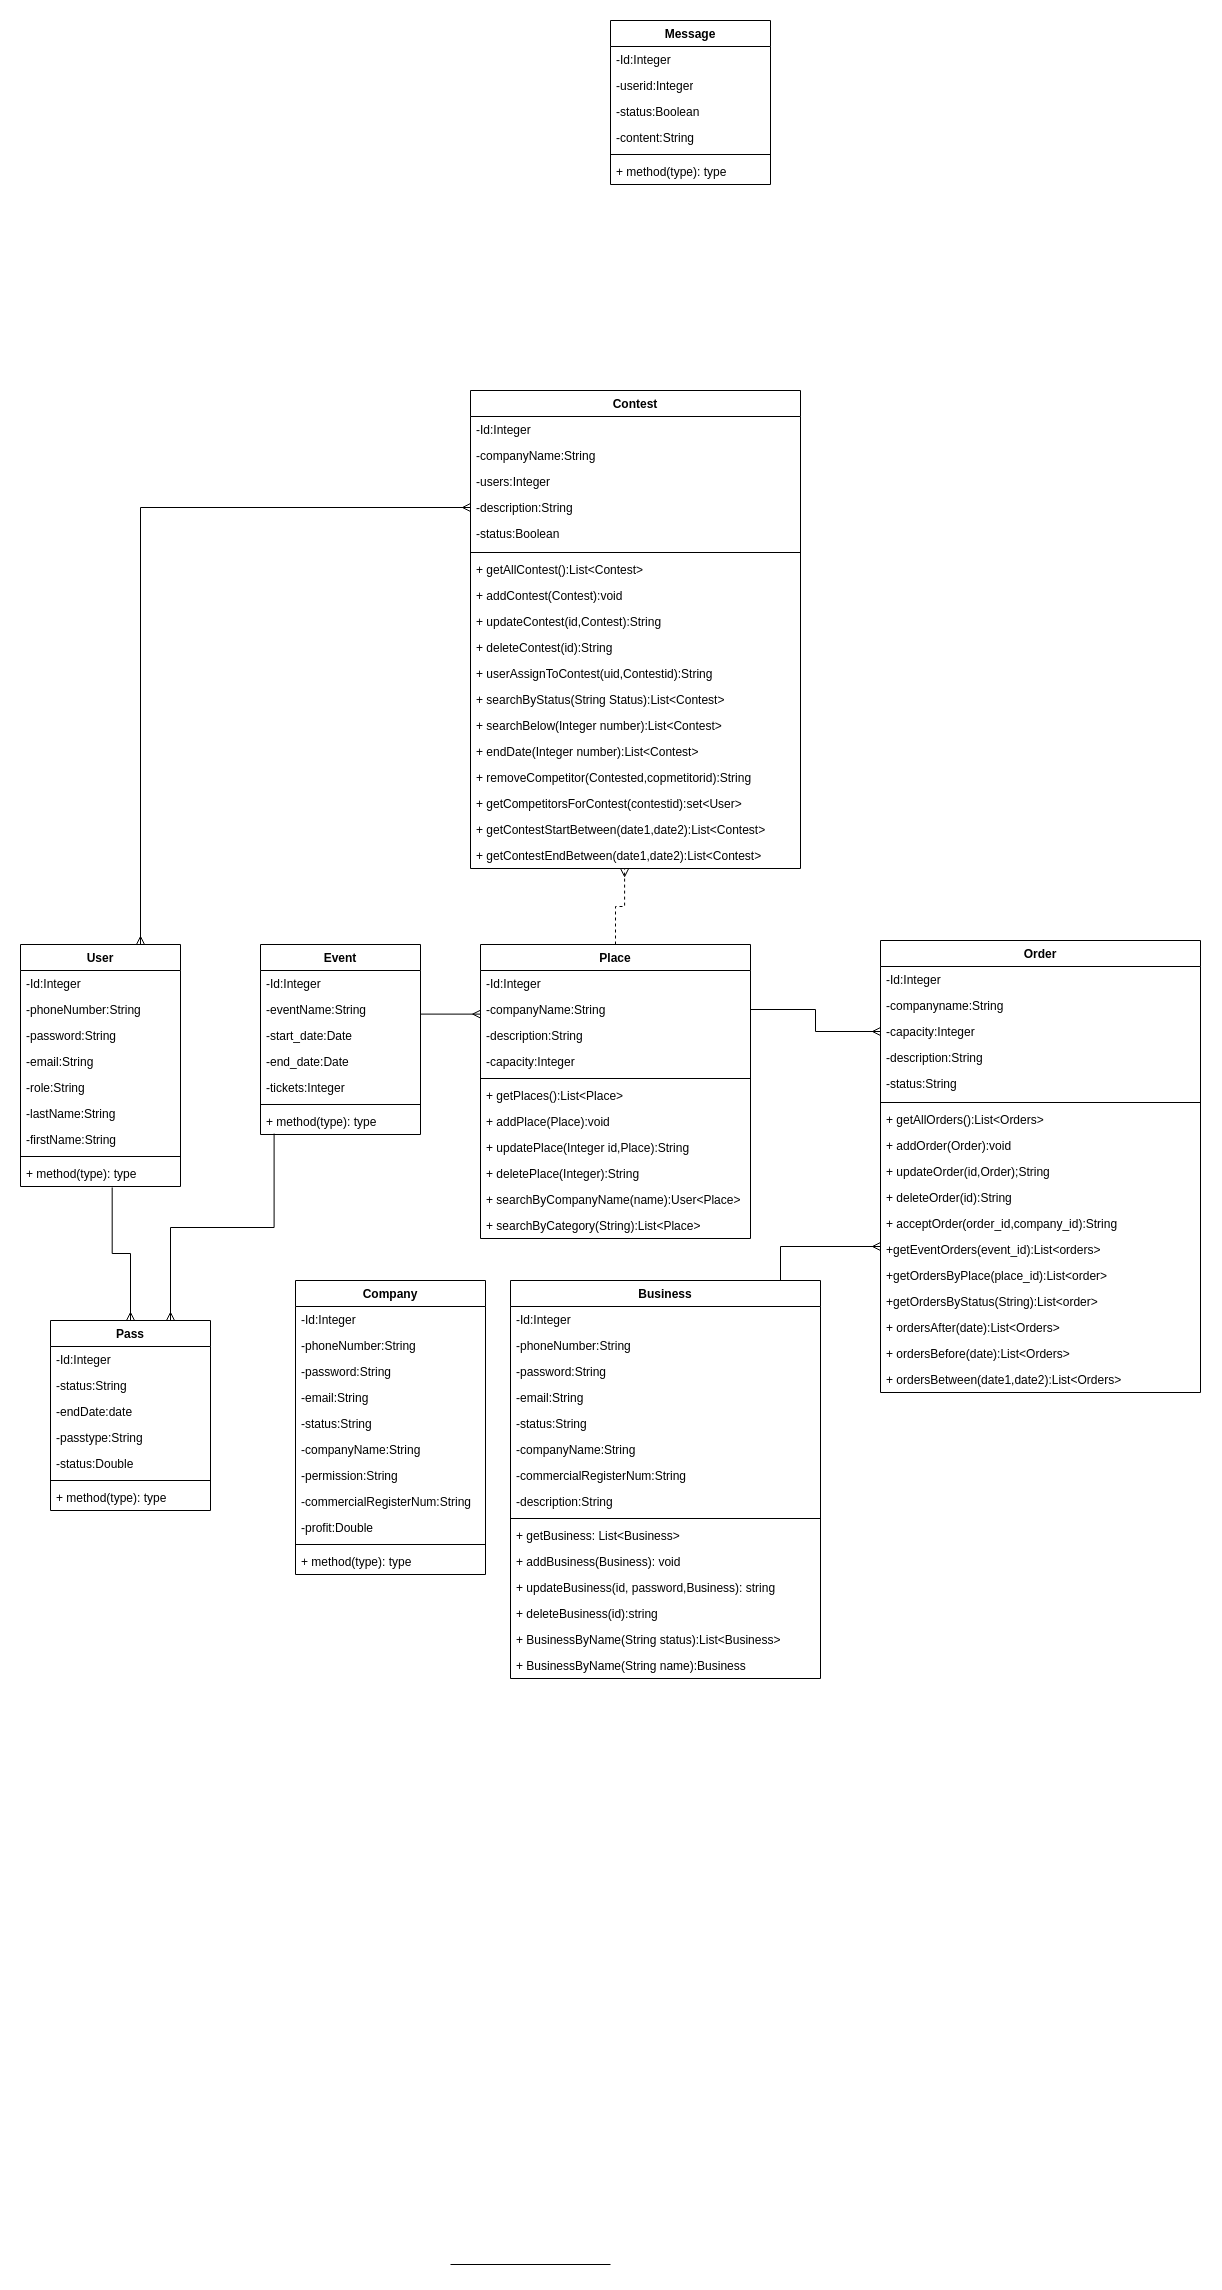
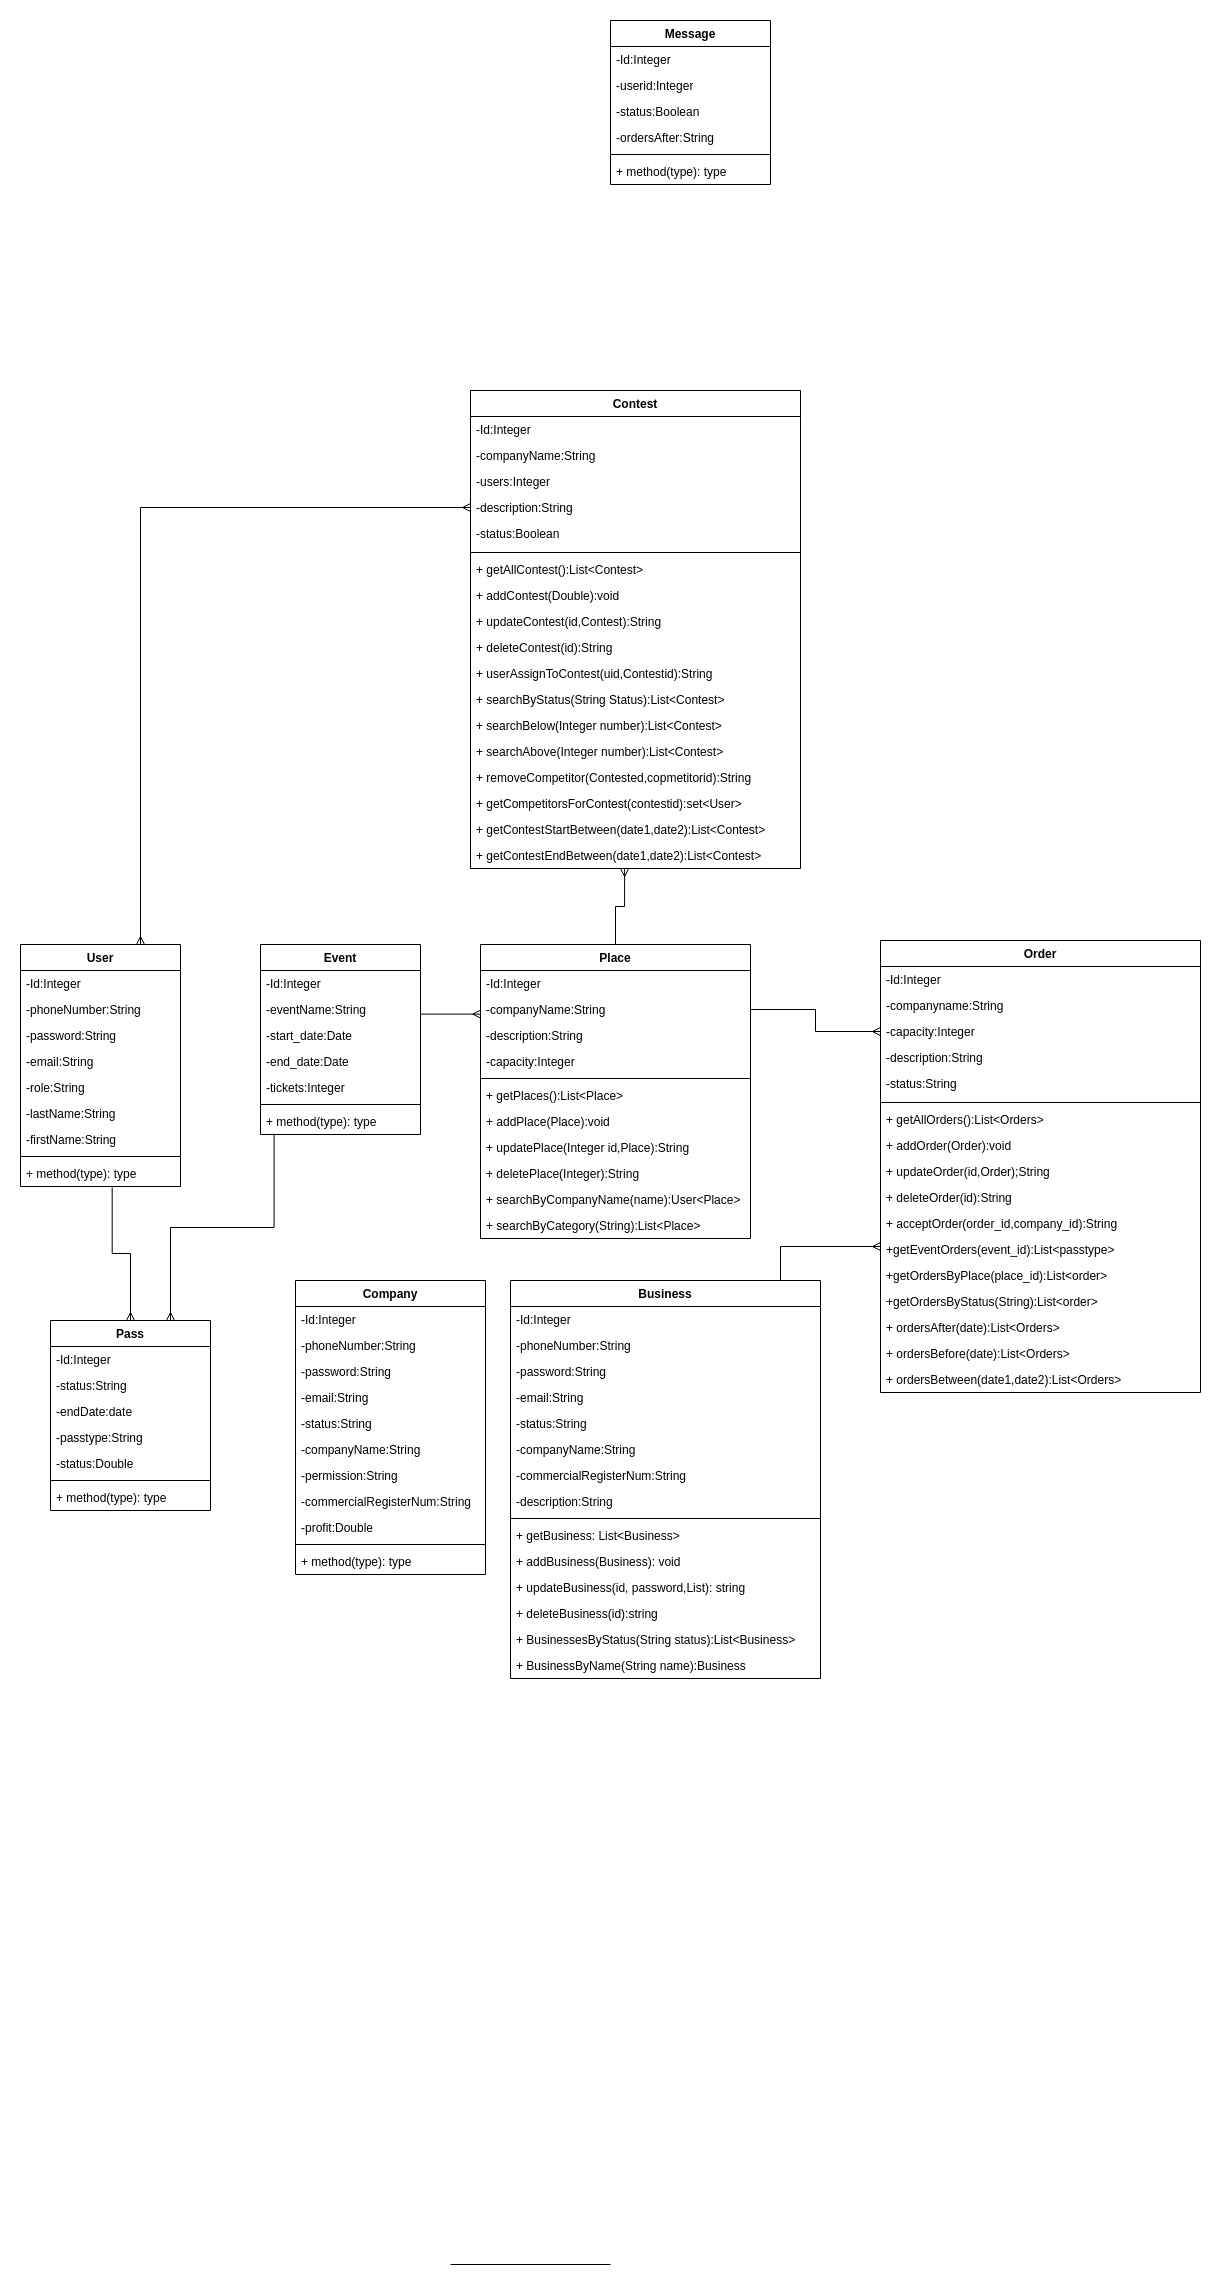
- <mxCell id="83" value="-content:String" style="text;strokeColor=none;fillColor=none;align=left;verticalAlign=top;spacingLeft=4;spacingRight=4;overflow=hidden;rotatable=0;points=[[0,0.5],[1,0.5]];portConstraint=eastwest;whiteSpace=wrap;html=1;" parent="79" vertex="1"><mxGeometry y="104" width="160" height="26" as="geometry" /></mxCell>
+ <mxCell id="83" value="-ordersAfter:String" style="text;strokeColor=none;fillColor=none;align=left;verticalAlign=top;spacingLeft=4;spacingRight=4;overflow=hidden;rotatable=0;points=[[0,0.5],[1,0.5]];portConstraint=eastwest;whiteSpace=wrap;html=1;" parent="79" vertex="1"><mxGeometry y="104" width="160" height="26" as="geometry" /></mxCell>
- <mxCell id="67" value="+ addContest(Contest):void" style="text;strokeColor=none;fillColor=none;align=left;verticalAlign=top;spacingLeft=4;spacingRight=4;overflow=hidden;rotatable=0;points=[[0,0.5],[1,0.5]];portConstraint=eastwest;whiteSpace=wrap;html=1;" vertex="1" parent="59"><mxGeometry y="192" width="330" height="26" as="geometry" /></mxCell>
+ <mxCell id="67" value="+ addContest(Double):void" style="text;strokeColor=none;fillColor=none;align=left;verticalAlign=top;spacingLeft=4;spacingRight=4;overflow=hidden;rotatable=0;points=[[0,0.5],[1,0.5]];portConstraint=eastwest;whiteSpace=wrap;html=1;" vertex="1" parent="59"><mxGeometry y="192" width="330" height="26" as="geometry" /></mxCell>
- <mxCell id="73" value="+ endDate(Integer number):List&amp;lt;Contest&amp;gt;" style="text;strokeColor=none;fillColor=none;align=left;verticalAlign=top;spacingLeft=4;spacingRight=4;overflow=hidden;rotatable=0;points=[[0,0.5],[1,0.5]];portConstraint=eastwest;whiteSpace=wrap;html=1;" vertex="1" parent="59"><mxGeometry y="348" width="330" height="26" as="geometry" /></mxCell>
+ <mxCell id="73" value="+ searchAbove(Integer number):List&amp;lt;Contest&amp;gt;" style="text;strokeColor=none;fillColor=none;align=left;verticalAlign=top;spacingLeft=4;spacingRight=4;overflow=hidden;rotatable=0;points=[[0,0.5],[1,0.5]];portConstraint=eastwest;whiteSpace=wrap;html=1;" vertex="1" parent="59"><mxGeometry y="348" width="330" height="26" as="geometry" /></mxCell>
- <mxCell id="116" style="edgeStyle=orthogonalEdgeStyle;rounded=0;orthogonalLoop=1;jettySize=auto;html=1;exitX=0.5;exitY=0;exitDx=0;exitDy=0;endArrow=ERmany;endFill=0;entryX=0.467;entryY=1.005;entryDx=0;entryDy=0;entryPerimeter=0;dashed=1;" parent="1" source="21" target="77" edge="1"><mxGeometry relative="1" as="geometry"><mxPoint x="440" y="820" as="targetPoint" /></mxGeometry></mxCell>
+ <mxCell id="116" style="edgeStyle=orthogonalEdgeStyle;rounded=0;orthogonalLoop=1;jettySize=auto;html=1;exitX=0.5;exitY=0;exitDx=0;exitDy=0;endArrow=ERmany;endFill=0;entryX=0.467;entryY=1.005;entryDx=0;entryDy=0;entryPerimeter=0;" parent="1" source="21" target="77" edge="1"><mxGeometry relative="1" as="geometry"><mxPoint x="440" y="820" as="targetPoint" /></mxGeometry></mxCell>
- <mxCell id="45" value="+getEventOrders(event_id):List&amp;lt;orders&amp;gt;" style="text;strokeColor=none;fillColor=none;align=left;verticalAlign=top;spacingLeft=4;spacingRight=4;overflow=hidden;rotatable=0;points=[[0,0.5],[1,0.5]];portConstraint=eastwest;whiteSpace=wrap;html=1;" vertex="1" parent="33"><mxGeometry y="296" width="320" height="26" as="geometry" /></mxCell>
+ <mxCell id="45" value="+getEventOrders(event_id):List&amp;lt;passtype&amp;gt;" style="text;strokeColor=none;fillColor=none;align=left;verticalAlign=top;spacingLeft=4;spacingRight=4;overflow=hidden;rotatable=0;points=[[0,0.5],[1,0.5]];portConstraint=eastwest;whiteSpace=wrap;html=1;" vertex="1" parent="33"><mxGeometry y="296" width="320" height="26" as="geometry" /></mxCell>
- <mxCell id="110" value="+ updateBusiness(id, password,Business): string&lt;br&gt;" style="text;strokeColor=none;fillColor=none;align=left;verticalAlign=top;spacingLeft=4;spacingRight=4;overflow=hidden;rotatable=0;points=[[0,0.5],[1,0.5]];portConstraint=eastwest;whiteSpace=wrap;html=1;" vertex="1" parent="98"><mxGeometry y="294" width="310" height="26" as="geometry" /></mxCell>
+ <mxCell id="110" value="+ updateBusiness(id, password,List): string&lt;br&gt;" style="text;strokeColor=none;fillColor=none;align=left;verticalAlign=top;spacingLeft=4;spacingRight=4;overflow=hidden;rotatable=0;points=[[0,0.5],[1,0.5]];portConstraint=eastwest;whiteSpace=wrap;html=1;" vertex="1" parent="98"><mxGeometry y="294" width="310" height="26" as="geometry" /></mxCell>
- <mxCell id="112" value="+ BusinessByName(String status):List&amp;lt;Business&amp;gt;" style="text;strokeColor=none;fillColor=none;align=left;verticalAlign=top;spacingLeft=4;spacingRight=4;overflow=hidden;rotatable=0;points=[[0,0.5],[1,0.5]];portConstraint=eastwest;whiteSpace=wrap;html=1;" vertex="1" parent="98"><mxGeometry y="346" width="310" height="26" as="geometry" /></mxCell>
+ <mxCell id="112" value="+ BusinessesByStatus(String status):List&amp;lt;Business&amp;gt;" style="text;strokeColor=none;fillColor=none;align=left;verticalAlign=top;spacingLeft=4;spacingRight=4;overflow=hidden;rotatable=0;points=[[0,0.5],[1,0.5]];portConstraint=eastwest;whiteSpace=wrap;html=1;" vertex="1" parent="98"><mxGeometry y="346" width="310" height="26" as="geometry" /></mxCell>
